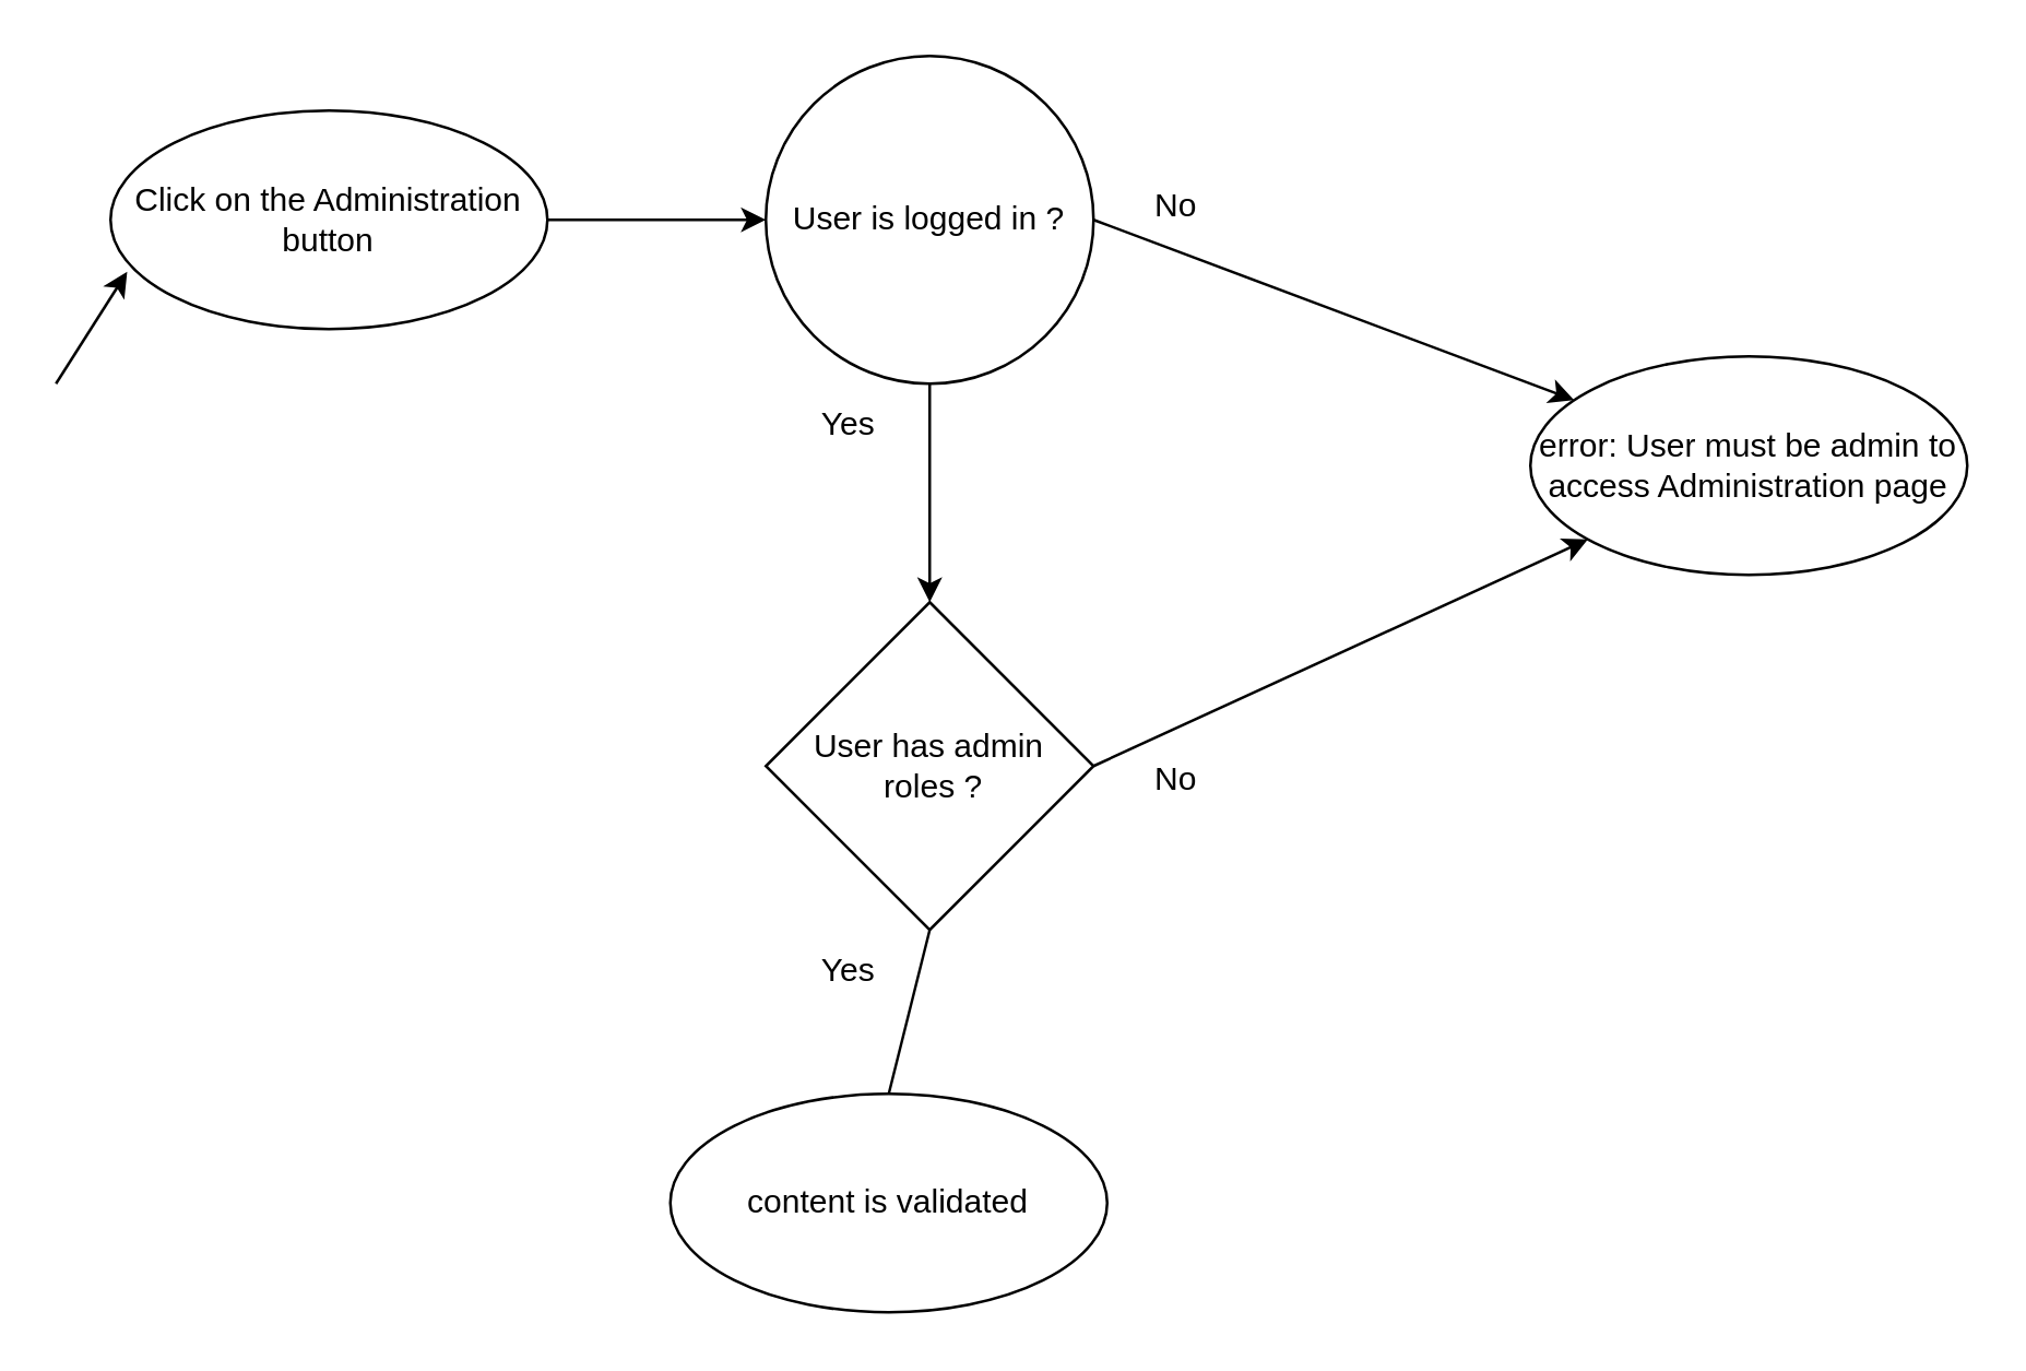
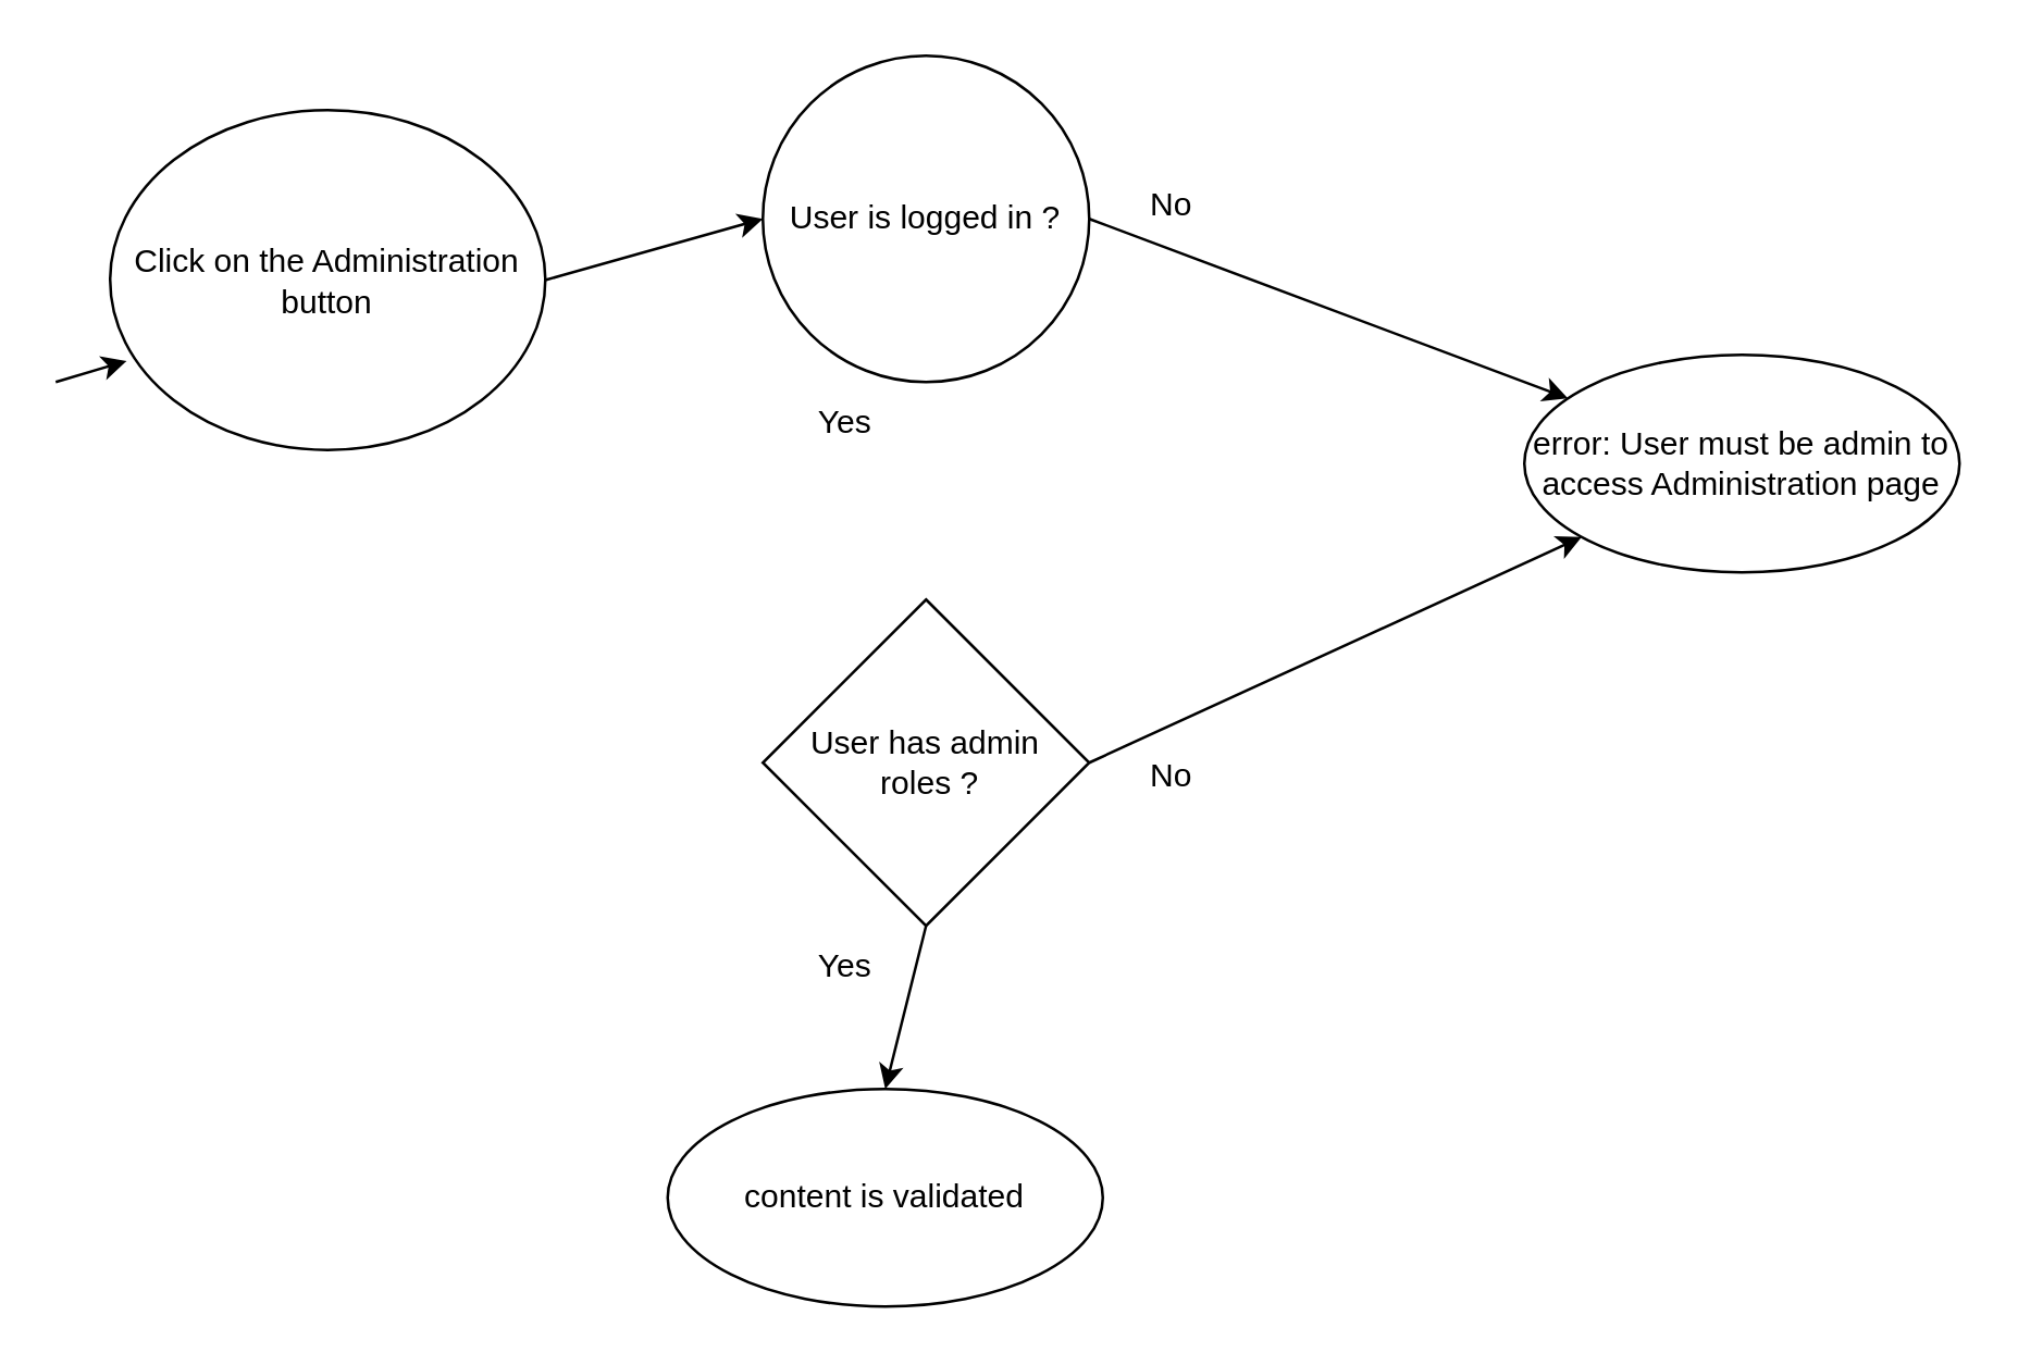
- <mxCell id="2" value="Click on the Administration button" style="ellipse;whiteSpace=wrap;html=1;" parent="1" vertex="1"><mxGeometry x="40" y="40" width="160" height="80" as="geometry" /></mxCell>
+ <mxCell id="2" value="Click on the Administration button" style="ellipse;whiteSpace=wrap;html=1;" parent="1" vertex="1"><mxGeometry x="40" y="40" width="160" height="125" as="geometry" /></mxCell>
- <mxCell id="4" value="" style="endArrow=classic;html=1;rounded=0;entryX=0.5;entryY=0;entryDx=0;entryDy=0;exitX=0.5;exitY=1;exitDx=0;exitDy=0;" parent="1" source="7" target="13" edge="1"><mxGeometry width="50" height="50" relative="1" as="geometry"><mxPoint x="400" y="50" as="sourcePoint" /><mxPoint x="480" y="69.04" as="targetPoint" /></mxGeometry></mxCell>
- <mxCell id="6" value="" style="endArrow=none;html=1;rounded=0;entryX=0.5;entryY=0;entryDx=0;entryDy=0;exitX=0.5;exitY=1;exitDx=0;exitDy=0;" parent="1" source="13" target="5" edge="1"><mxGeometry width="50" height="50" relative="1" as="geometry"><mxPoint x="420" y="435" as="sourcePoint" /><mxPoint x="340" y="500" as="targetPoint" /></mxGeometry></mxCell>
+ <mxCell id="6" value="" style="endArrow=classic;html=1;rounded=0;entryX=0.5;entryY=0;entryDx=0;entryDy=0;exitX=0.5;exitY=1;exitDx=0;exitDy=0;" parent="1" source="13" target="5" edge="1"><mxGeometry width="50" height="50" relative="1" as="geometry"><mxPoint x="420" y="435" as="sourcePoint" /><mxPoint x="340" y="500" as="targetPoint" /></mxGeometry></mxCell>
